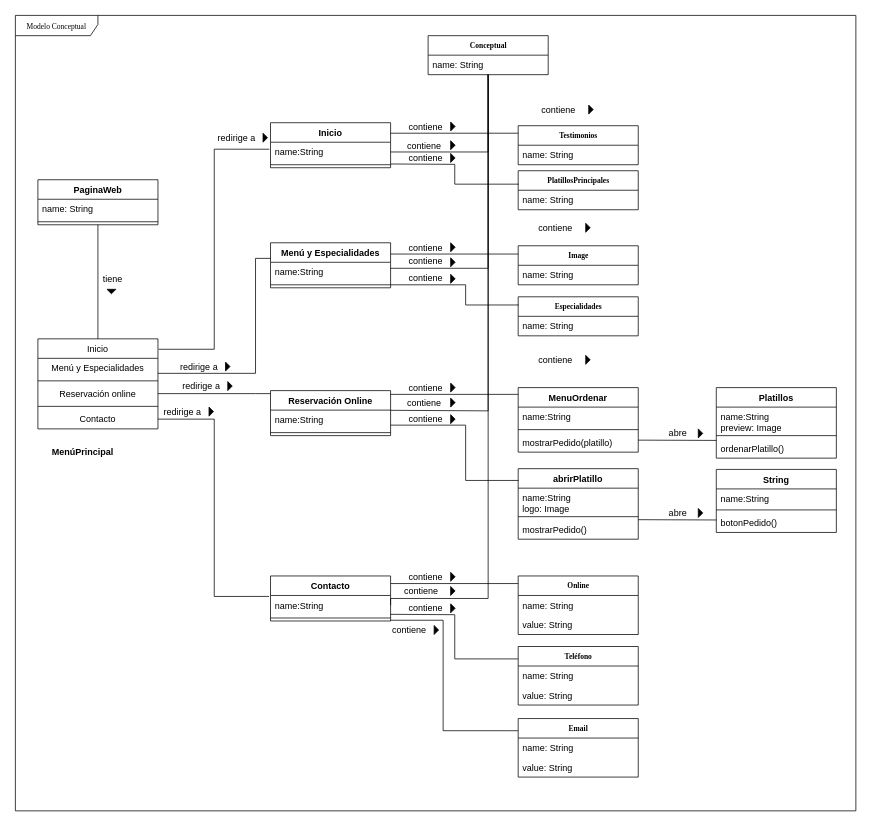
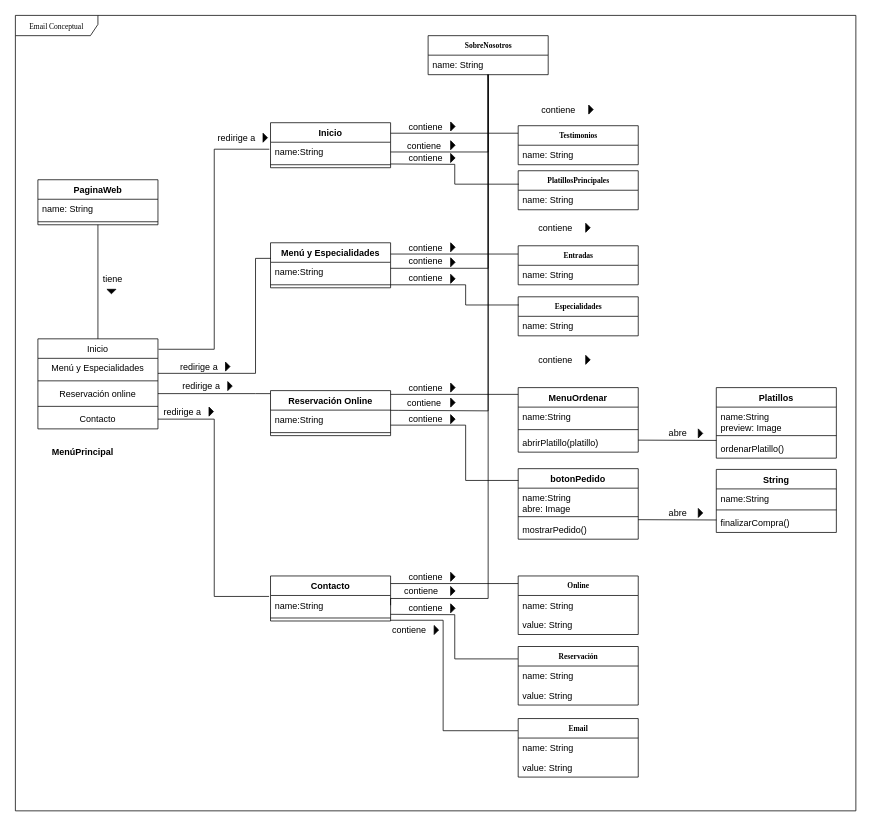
- <mxCell id="2" value="Modelo Conceptual" style="shape=umlFrame;whiteSpace=wrap;html=1;rounded=0;shadow=0;comic=0;labelBackgroundColor=none;strokeWidth=1;fontFamily=Verdana;fontSize=10;align=center;width=110;height=27;" parent="1" vertex="1"><mxGeometry x="20" y="20" width="1120" height="1060" as="geometry" /></mxCell>
+ <mxCell id="2" value="Email Conceptual" style="shape=umlFrame;whiteSpace=wrap;html=1;rounded=0;shadow=0;comic=0;labelBackgroundColor=none;strokeWidth=1;fontFamily=Verdana;fontSize=10;align=center;width=110;height=27;" parent="1" vertex="1"><mxGeometry x="20" y="20" width="1120" height="1060" as="geometry" /></mxCell>
- <mxCell id="3" value="Conceptual" style="swimlane;html=1;fontStyle=1;childLayout=stackLayout;horizontal=1;startSize=26;fillColor=none;horizontalStack=0;resizeParent=1;resizeLast=0;collapsible=1;marginBottom=0;swimlaneFillColor=#ffffff;rounded=0;shadow=0;comic=0;labelBackgroundColor=none;strokeWidth=1;fontFamily=Verdana;fontSize=10;align=center;" parent="1" vertex="1"><mxGeometry x="570" y="47" width="160" height="52" as="geometry" /></mxCell>
+ <mxCell id="3" value="SobreNosotros" style="swimlane;html=1;fontStyle=1;childLayout=stackLayout;horizontal=1;startSize=26;fillColor=none;horizontalStack=0;resizeParent=1;resizeLast=0;collapsible=1;marginBottom=0;swimlaneFillColor=#ffffff;rounded=0;shadow=0;comic=0;labelBackgroundColor=none;strokeWidth=1;fontFamily=Verdana;fontSize=10;align=center;" parent="1" vertex="1"><mxGeometry x="570" y="47" width="160" height="52" as="geometry" /></mxCell>
- <mxCell id="45" value="Image" style="swimlane;html=1;fontStyle=1;childLayout=stackLayout;horizontal=1;startSize=26;fillColor=none;horizontalStack=0;resizeParent=1;resizeLast=0;collapsible=1;marginBottom=0;swimlaneFillColor=#ffffff;rounded=0;shadow=0;comic=0;labelBackgroundColor=none;strokeWidth=1;fontFamily=Verdana;fontSize=10;align=center;" vertex="1" parent="1"><mxGeometry x="690" y="327" width="160" height="52" as="geometry" /></mxCell>
+ <mxCell id="45" value="Entradas" style="swimlane;html=1;fontStyle=1;childLayout=stackLayout;horizontal=1;startSize=26;fillColor=none;horizontalStack=0;resizeParent=1;resizeLast=0;collapsible=1;marginBottom=0;swimlaneFillColor=#ffffff;rounded=0;shadow=0;comic=0;labelBackgroundColor=none;strokeWidth=1;fontFamily=Verdana;fontSize=10;align=center;" vertex="1" parent="1"><mxGeometry x="690" y="327" width="160" height="52" as="geometry" /></mxCell>
- <mxCell id="25" value="mostrarPedido(platillo)" style="text;strokeColor=none;fillColor=none;align=left;verticalAlign=top;spacingLeft=4;spacingRight=4;overflow=hidden;rotatable=0;points=[[0,0.5],[1,0.5]];portConstraint=eastwest;" vertex="1" parent="22"><mxGeometry y="60" width="160" height="26" as="geometry" /></mxCell>
+ <mxCell id="25" value="abrirPlatillo(platillo)" style="text;strokeColor=none;fillColor=none;align=left;verticalAlign=top;spacingLeft=4;spacingRight=4;overflow=hidden;rotatable=0;points=[[0,0.5],[1,0.5]];portConstraint=eastwest;" vertex="1" parent="22"><mxGeometry y="60" width="160" height="26" as="geometry" /></mxCell>
- <mxCell id="52" value="abrirPlatillo" style="swimlane;fontStyle=1;align=center;verticalAlign=top;childLayout=stackLayout;horizontal=1;startSize=26;horizontalStack=0;resizeParent=1;resizeParentMax=0;resizeLast=0;collapsible=1;marginBottom=0;" vertex="1" parent="1"><mxGeometry x="690" y="624" width="160" height="94" as="geometry" /></mxCell>
+ <mxCell id="52" value="botonPedido" style="swimlane;fontStyle=1;align=center;verticalAlign=top;childLayout=stackLayout;horizontal=1;startSize=26;horizontalStack=0;resizeParent=1;resizeParentMax=0;resizeLast=0;collapsible=1;marginBottom=0;" vertex="1" parent="1"><mxGeometry x="690" y="624" width="160" height="94" as="geometry" /></mxCell>
- <mxCell id="53" value="name:String&#10;logo: Image" style="text;strokeColor=none;fillColor=none;align=left;verticalAlign=top;spacingLeft=4;spacingRight=4;overflow=hidden;rotatable=0;points=[[0,0.5],[1,0.5]];portConstraint=eastwest;" vertex="1" parent="52"><mxGeometry y="26" width="160" height="34" as="geometry" /></mxCell>
+ <mxCell id="53" value="name:String&#10;abre: Image" style="text;strokeColor=none;fillColor=none;align=left;verticalAlign=top;spacingLeft=4;spacingRight=4;overflow=hidden;rotatable=0;points=[[0,0.5],[1,0.5]];portConstraint=eastwest;" vertex="1" parent="52"><mxGeometry y="26" width="160" height="34" as="geometry" /></mxCell>
- <mxCell id="59" value="botonPedido()" style="text;strokeColor=none;fillColor=none;align=left;verticalAlign=top;spacingLeft=4;spacingRight=4;overflow=hidden;rotatable=0;points=[[0,0.5],[1,0.5]];portConstraint=eastwest;" vertex="1" parent="56"><mxGeometry y="58" width="160" height="26" as="geometry" /></mxCell>
+ <mxCell id="59" value="finalizarCompra()" style="text;strokeColor=none;fillColor=none;align=left;verticalAlign=top;spacingLeft=4;spacingRight=4;overflow=hidden;rotatable=0;points=[[0,0.5],[1,0.5]];portConstraint=eastwest;" vertex="1" parent="56"><mxGeometry y="58" width="160" height="26" as="geometry" /></mxCell>
- <mxCell id="67" value="Teléfono" style="swimlane;html=1;fontStyle=1;childLayout=stackLayout;horizontal=1;startSize=26;fillColor=none;horizontalStack=0;resizeParent=1;resizeLast=0;collapsible=1;marginBottom=0;swimlaneFillColor=#ffffff;rounded=0;shadow=0;comic=0;labelBackgroundColor=none;strokeWidth=1;fontFamily=Verdana;fontSize=10;align=center;" vertex="1" parent="1"><mxGeometry x="690" y="861" width="160" height="78" as="geometry" /></mxCell>
+ <mxCell id="67" value="Reservación" style="swimlane;html=1;fontStyle=1;childLayout=stackLayout;horizontal=1;startSize=26;fillColor=none;horizontalStack=0;resizeParent=1;resizeLast=0;collapsible=1;marginBottom=0;swimlaneFillColor=#ffffff;rounded=0;shadow=0;comic=0;labelBackgroundColor=none;strokeWidth=1;fontFamily=Verdana;fontSize=10;align=center;" vertex="1" parent="1"><mxGeometry x="690" y="861" width="160" height="78" as="geometry" /></mxCell>
